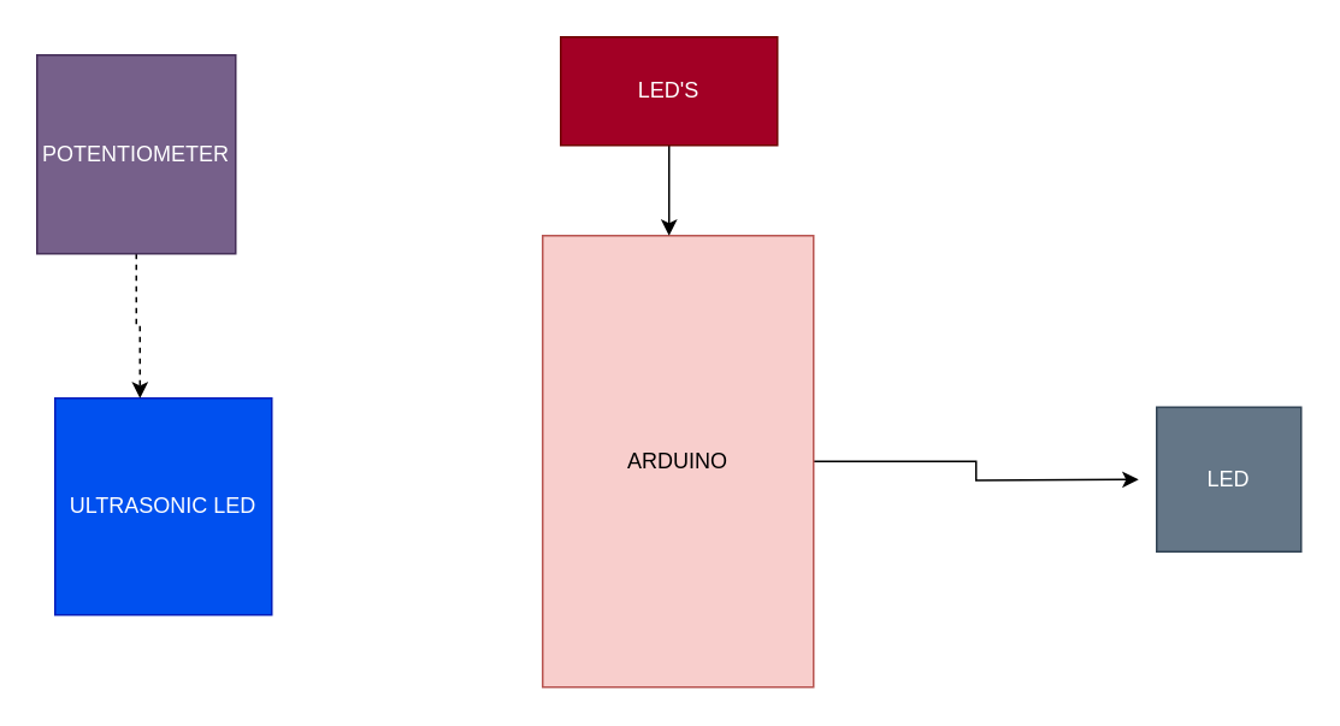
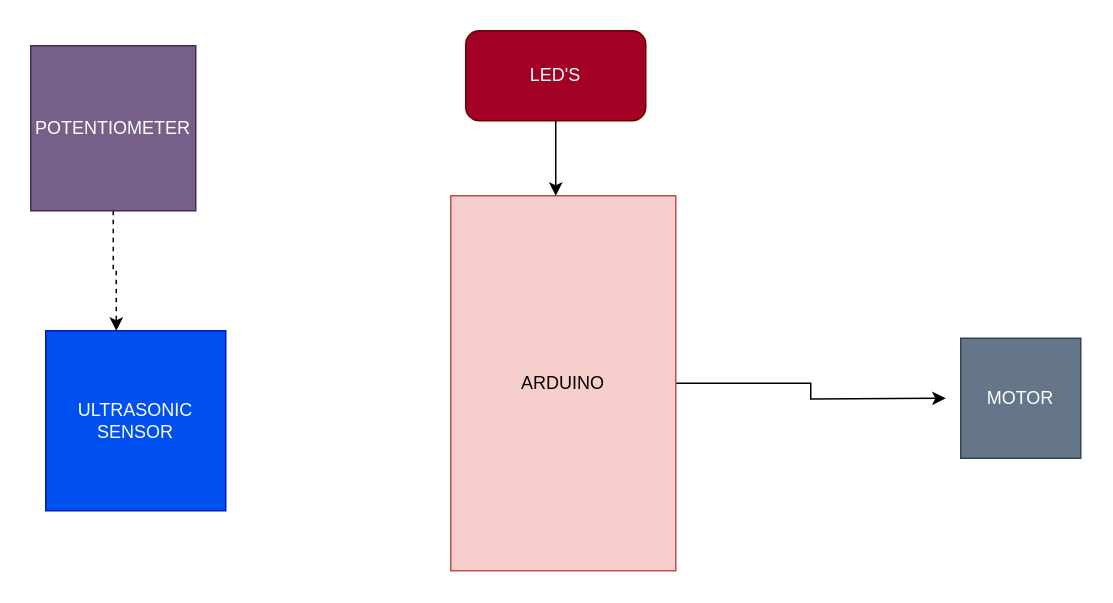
- <mxCell id="9" value="LED'S" style="rounded=0;whiteSpace=wrap;html=1;fillColor=#a20025;fontColor=#ffffff;strokeColor=#6F0000;" vertex="1" parent="1"><mxGeometry x="310" y="20" width="120" height="60" as="geometry" /></mxCell>
+ <mxCell id="9" value="LED'S" style="whiteSpace=wrap;html=1;fillColor=#a20025;fontColor=#ffffff;strokeColor=#6F0000;rounded=1;" vertex="1" parent="1"><mxGeometry x="310" y="20" width="120" height="60" as="geometry" /></mxCell>
- <mxCell id="5" value="LED" style="whiteSpace=wrap;html=1;aspect=fixed;fillColor=#647687;strokeColor=#314354;fontColor=#ffffff;" vertex="1" parent="1"><mxGeometry x="640" y="225" width="80" height="80" as="geometry" /></mxCell>
+ <mxCell id="5" value="MOTOR" style="whiteSpace=wrap;html=1;aspect=fixed;fillColor=#647687;strokeColor=#314354;fontColor=#ffffff;" vertex="1" parent="1"><mxGeometry x="640" y="225" width="80" height="80" as="geometry" /></mxCell>
- <mxCell id="4" value="ULTRASONIC LED" style="rounded=0;whiteSpace=wrap;html=1;fillColor=#0050ef;strokeColor=#001DBC;fontColor=#ffffff;" vertex="1" parent="1"><mxGeometry x="30" y="220" width="120" height="120" as="geometry" /></mxCell>
+ <mxCell id="4" value="ULTRASONIC SENSOR" style="rounded=0;whiteSpace=wrap;html=1;fillColor=#0050ef;strokeColor=#001DBC;fontColor=#ffffff;" vertex="1" parent="1"><mxGeometry x="30" y="220" width="120" height="120" as="geometry" /></mxCell>
